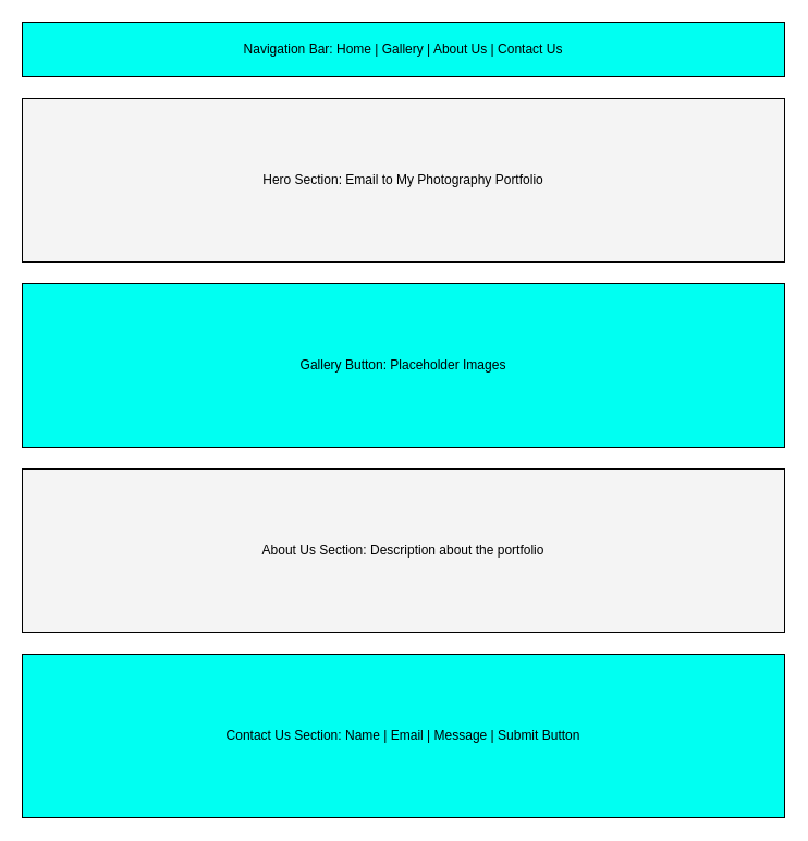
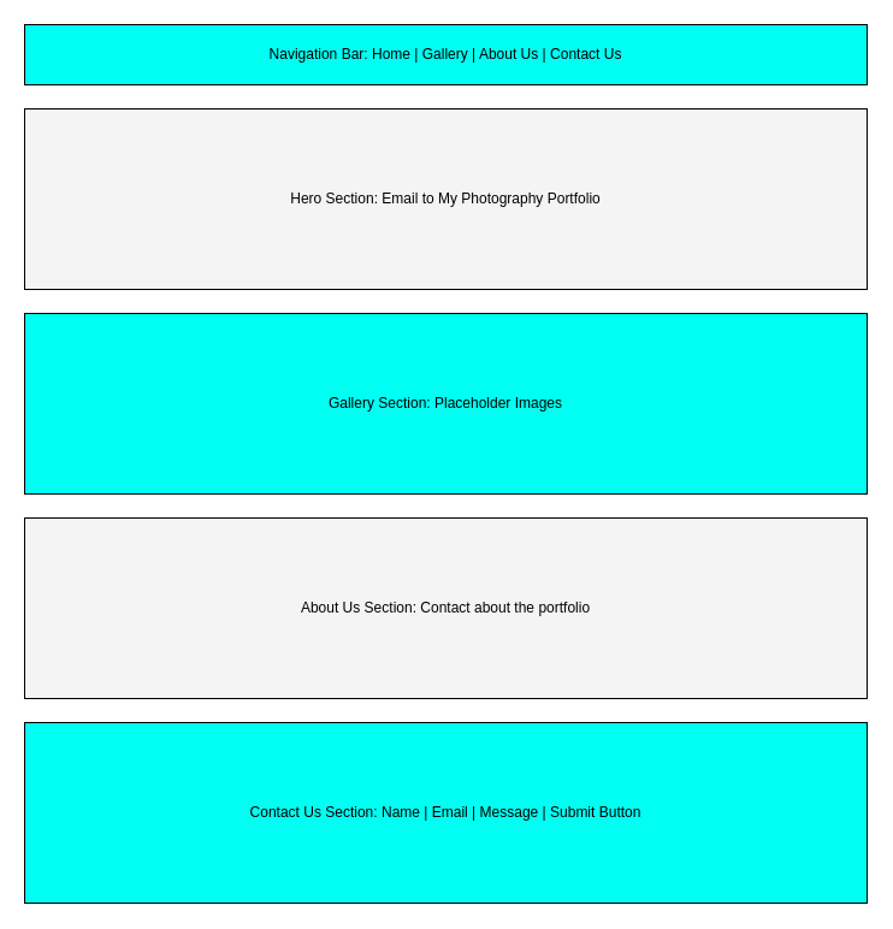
- <mxCell id="4" value="Gallery Button: Placeholder Images" style="rounded=0;whiteSpace=wrap;html=1;fillColor=#00fff2;strokeColor=#000000;" vertex="1" parent="1"><mxGeometry x="20" y="260" width="700" height="150" as="geometry" /></mxCell>
+ <mxCell id="4" value="Gallery Section: Placeholder Images" style="rounded=0;whiteSpace=wrap;html=1;fillColor=#00fff2;strokeColor=#000000;" vertex="1" parent="1"><mxGeometry x="20" y="260" width="700" height="150" as="geometry" /></mxCell>
- <mxCell id="5" value="About Us Section: Description about the portfolio" style="rounded=0;whiteSpace=wrap;html=1;fillColor=#f4f4f4;strokeColor=#000000;" vertex="1" parent="1"><mxGeometry x="20" y="430" width="700" height="150" as="geometry" /></mxCell>
+ <mxCell id="5" value="About Us Section: Contact about the portfolio" style="rounded=0;whiteSpace=wrap;html=1;fillColor=#f4f4f4;strokeColor=#000000;" vertex="1" parent="1"><mxGeometry x="20" y="430" width="700" height="150" as="geometry" /></mxCell>
